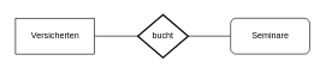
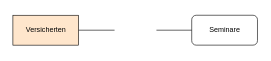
- <mxCell id="2" value="Versicherten" style="html=1;" vertex="1" parent="1"><mxGeometry x="20" y="25" width="110" height="50" as="geometry" /></mxCell>
+ <mxCell id="2" value="Versicherten" style="html=1;fillColor=#ffe6cc;" vertex="1" parent="1"><mxGeometry x="20" y="25" width="110" height="50" as="geometry" /></mxCell>
- <mxCell id="4" value="bucht" style="strokeWidth=2;html=1;shape=mxgraph.flowchart.decision;whiteSpace=wrap;" vertex="1" parent="1"><mxGeometry x="190" y="20" width="70" height="60" as="geometry" /></mxCell>
